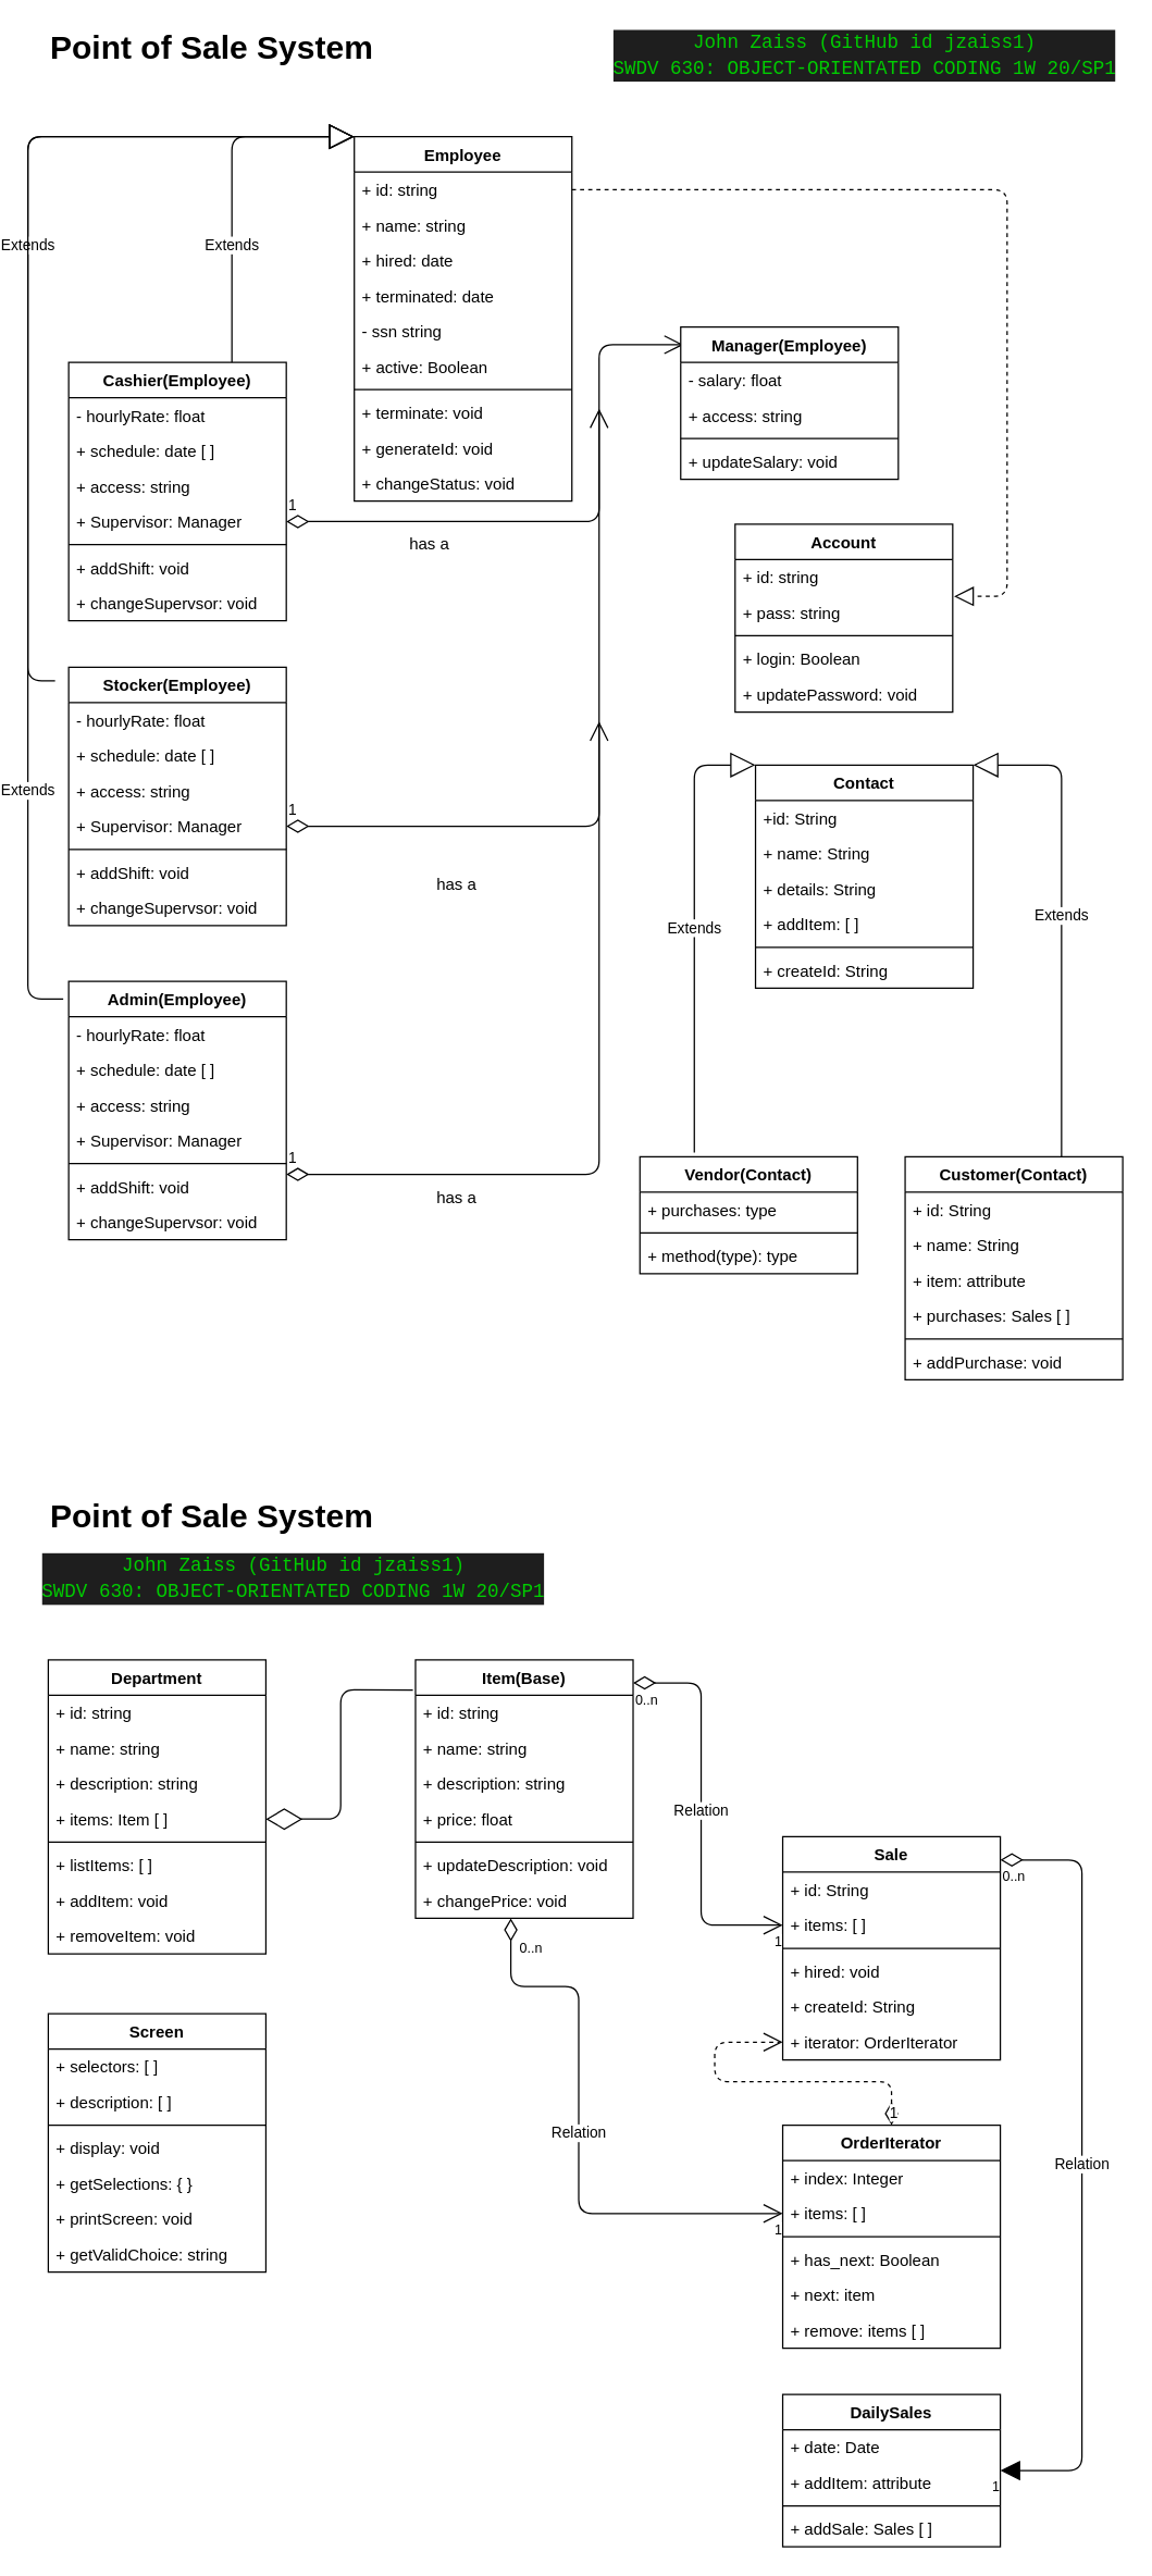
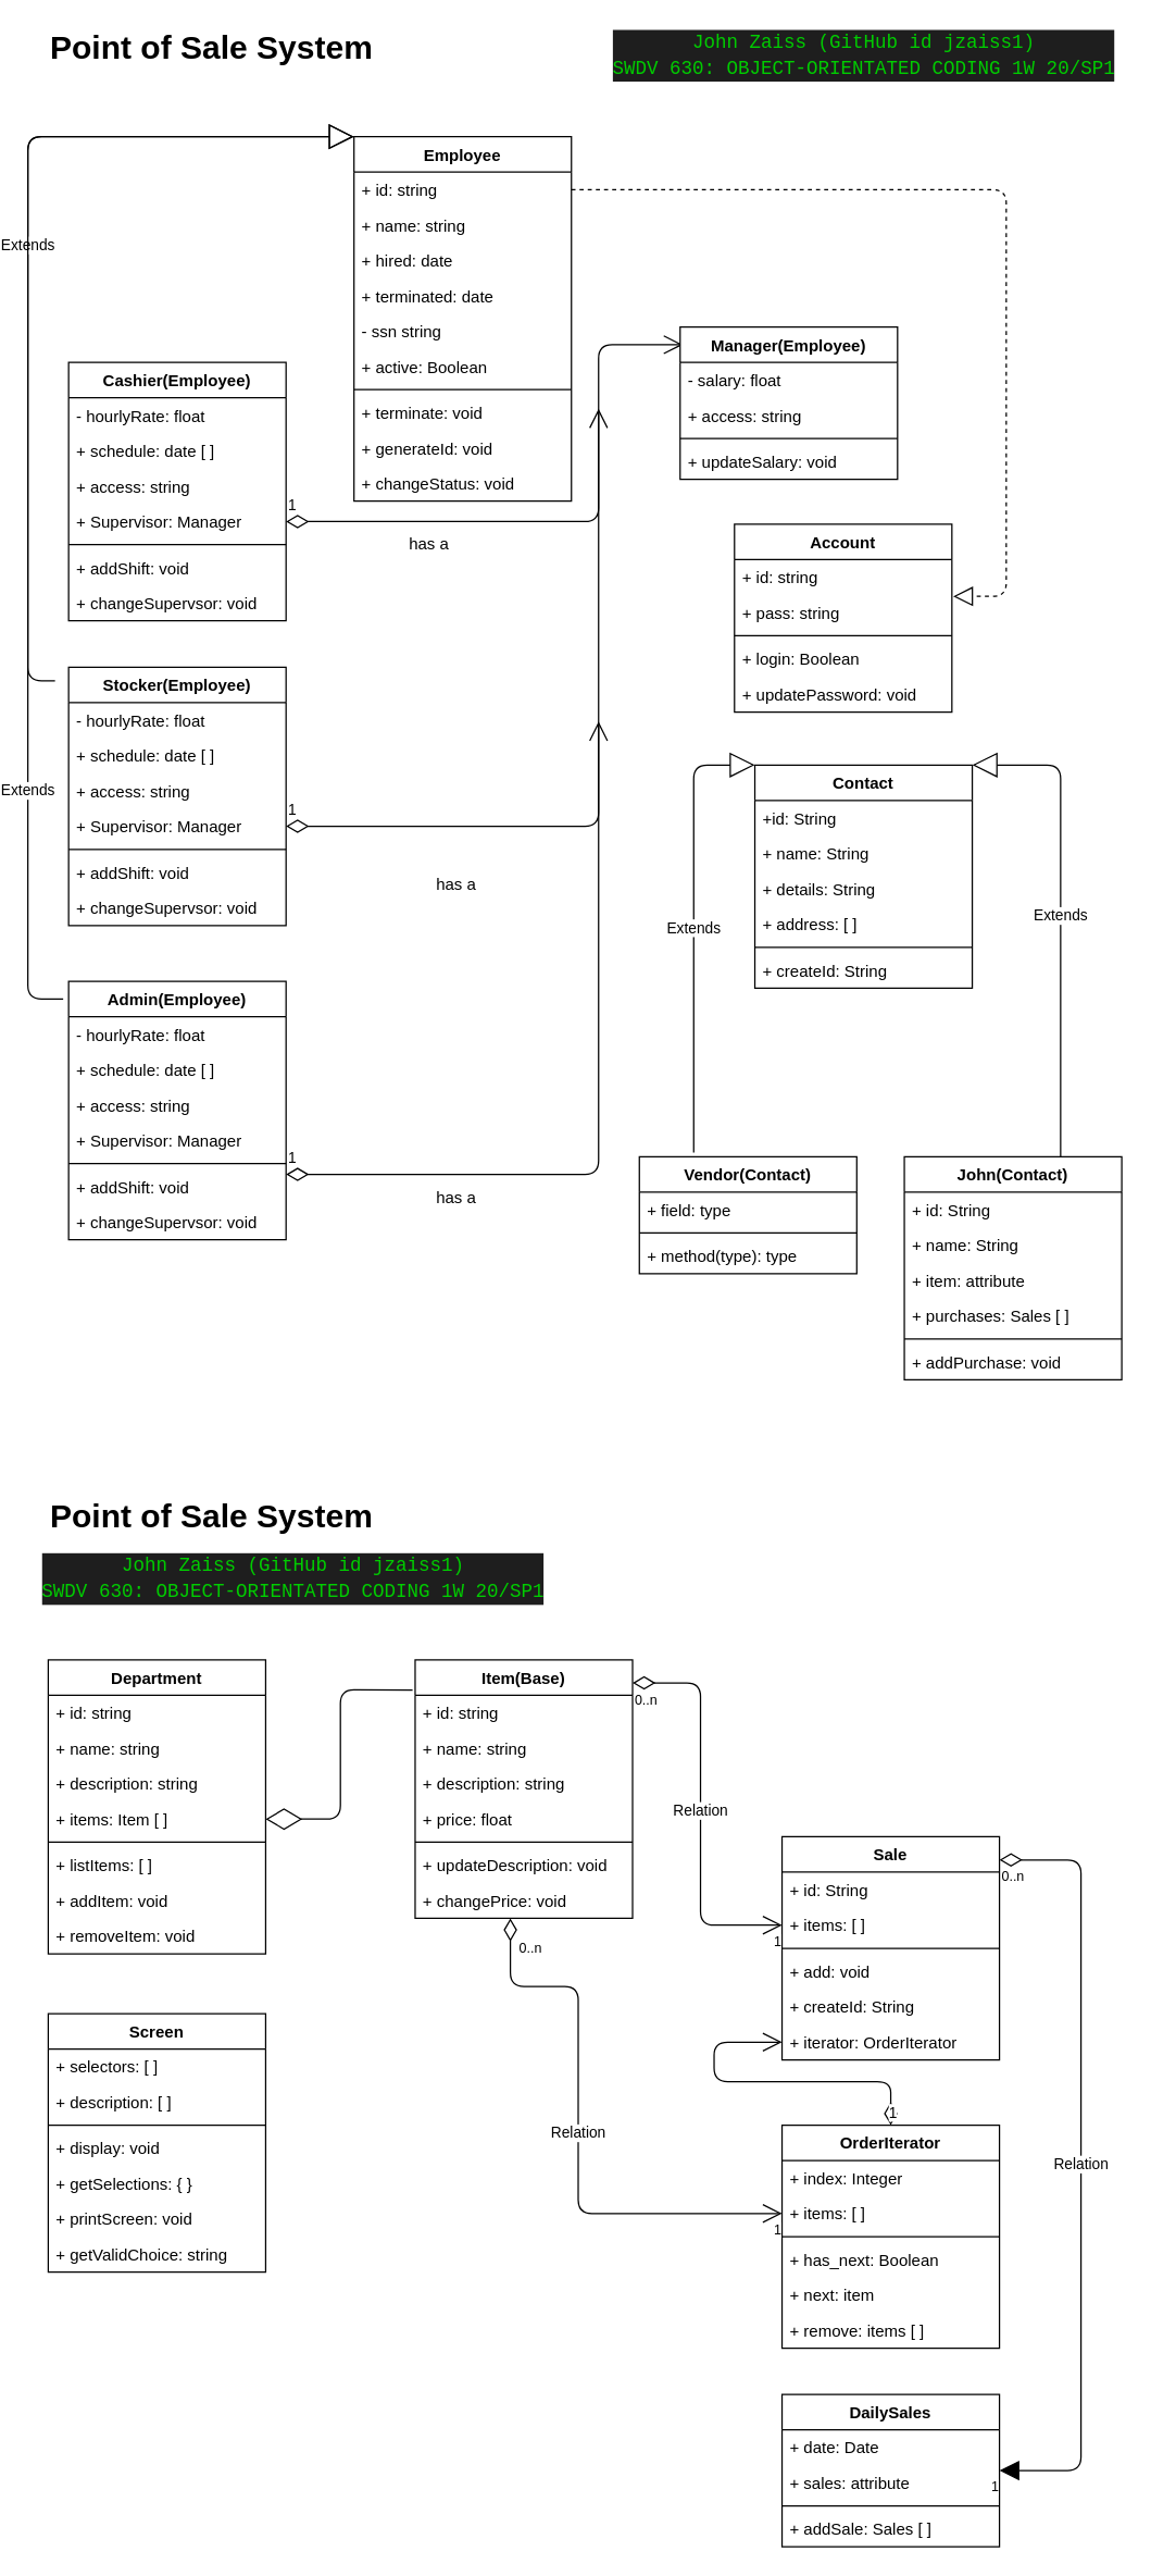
- <mxCell id="42" value="Extends" style="endArrow=block;endSize=16;endFill=0;html=1;entryX=0;entryY=0;entryDx=0;entryDy=0;edgeStyle=elbowEdgeStyle;exitX=0.75;exitY=0;exitDx=0;exitDy=0;" parent="1" source="104" target="3" edge="1"><mxGeometry x="-0.328" width="160" relative="1" as="geometry"><mxPoint x="100" y="190" as="sourcePoint" /><mxPoint x="240" y="110" as="targetPoint" /><Array as="points"><mxPoint x="170" y="180" /></Array><mxPoint as="offset" /></mxGeometry></mxCell>
- <mxCell id="130" value="+ addItem: [ ]" style="text;strokeColor=none;fillColor=none;align=left;verticalAlign=top;spacingLeft=4;spacingRight=4;overflow=hidden;rotatable=0;points=[[0,0.5],[1,0.5]];portConstraint=eastwest;" vertex="1" parent="126"><mxGeometry y="104" width="160" height="26" as="geometry" /></mxCell>
+ <mxCell id="130" value="+ address: [ ]" style="text;strokeColor=none;fillColor=none;align=left;verticalAlign=top;spacingLeft=4;spacingRight=4;overflow=hidden;rotatable=0;points=[[0,0.5],[1,0.5]];portConstraint=eastwest;" vertex="1" parent="126"><mxGeometry y="104" width="160" height="26" as="geometry" /></mxCell>
- <mxCell id="63" value="Customer(Contact)" style="swimlane;fontStyle=1;align=center;verticalAlign=top;childLayout=stackLayout;horizontal=1;startSize=26;horizontalStack=0;resizeParent=1;resizeParentMax=0;resizeLast=0;collapsible=1;marginBottom=0;" vertex="1" parent="1"><mxGeometry x="665" y="850" width="160" height="164" as="geometry" /></mxCell>
+ <mxCell id="63" value="John(Contact)" style="swimlane;fontStyle=1;align=center;verticalAlign=top;childLayout=stackLayout;horizontal=1;startSize=26;horizontalStack=0;resizeParent=1;resizeParentMax=0;resizeLast=0;collapsible=1;marginBottom=0;" vertex="1" parent="1"><mxGeometry x="665" y="850" width="160" height="164" as="geometry" /></mxCell>
- <mxCell id="60" value="+ purchases: type" style="text;strokeColor=none;fillColor=none;align=left;verticalAlign=top;spacingLeft=4;spacingRight=4;overflow=hidden;rotatable=0;points=[[0,0.5],[1,0.5]];portConstraint=eastwest;" vertex="1" parent="59"><mxGeometry y="26" width="160" height="26" as="geometry" /></mxCell>
+ <mxCell id="60" value="+ field: type" style="text;strokeColor=none;fillColor=none;align=left;verticalAlign=top;spacingLeft=4;spacingRight=4;overflow=hidden;rotatable=0;points=[[0,0.5],[1,0.5]];portConstraint=eastwest;" vertex="1" parent="59"><mxGeometry y="26" width="160" height="26" as="geometry" /></mxCell>
- <mxCell id="74" value="+ hired: void" style="text;strokeColor=none;fillColor=none;align=left;verticalAlign=top;spacingLeft=4;spacingRight=4;overflow=hidden;rotatable=0;points=[[0,0.5],[1,0.5]];portConstraint=eastwest;" vertex="1" parent="70"><mxGeometry y="86" width="160" height="26" as="geometry" /></mxCell>
+ <mxCell id="74" value="+ add: void" style="text;strokeColor=none;fillColor=none;align=left;verticalAlign=top;spacingLeft=4;spacingRight=4;overflow=hidden;rotatable=0;points=[[0,0.5],[1,0.5]];portConstraint=eastwest;" vertex="1" parent="70"><mxGeometry y="86" width="160" height="26" as="geometry" /></mxCell>
- <mxCell id="97" value="1" style="endArrow=open;html=1;endSize=12;startArrow=diamondThin;startSize=14;startFill=0;edgeStyle=orthogonalEdgeStyle;align=left;verticalAlign=bottom;exitX=0.5;exitY=0;exitDx=0;exitDy=0;entryX=0;entryY=0.5;entryDx=0;entryDy=0;dashed=1;" edge="1" parent="1" source="90" target="76"><mxGeometry x="-1" y="3" relative="1" as="geometry"><mxPoint x="455" y="1540" as="sourcePoint" /><mxPoint x="615" y="1540" as="targetPoint" /><Array as="points"><mxPoint x="655" y="1530" /><mxPoint x="525" y="1530" /><mxPoint x="525" y="1501" /></Array></mxGeometry></mxCell>
+ <mxCell id="97" value="1" style="endArrow=open;html=1;endSize=12;startArrow=diamondThin;startSize=14;startFill=0;edgeStyle=orthogonalEdgeStyle;align=left;verticalAlign=bottom;exitX=0.5;exitY=0;exitDx=0;exitDy=0;entryX=0;entryY=0.5;entryDx=0;entryDy=0;" edge="1" parent="1" source="90" target="76"><mxGeometry x="-1" y="3" relative="1" as="geometry"><mxPoint x="455" y="1540" as="sourcePoint" /><mxPoint x="615" y="1540" as="targetPoint" /><Array as="points"><mxPoint x="655" y="1530" /><mxPoint x="525" y="1530" /><mxPoint x="525" y="1501" /></Array></mxGeometry></mxCell>
- <mxCell id="79" value="+ addItem: attribute" style="text;strokeColor=none;fillColor=none;align=left;verticalAlign=top;spacingLeft=4;spacingRight=4;overflow=hidden;rotatable=0;points=[[0,0.5],[1,0.5]];portConstraint=eastwest;" vertex="1" parent="77"><mxGeometry y="52" width="160" height="26" as="geometry" /></mxCell>
+ <mxCell id="79" value="+ sales: attribute" style="text;strokeColor=none;fillColor=none;align=left;verticalAlign=top;spacingLeft=4;spacingRight=4;overflow=hidden;rotatable=0;points=[[0,0.5],[1,0.5]];portConstraint=eastwest;" vertex="1" parent="77"><mxGeometry y="52" width="160" height="26" as="geometry" /></mxCell>
